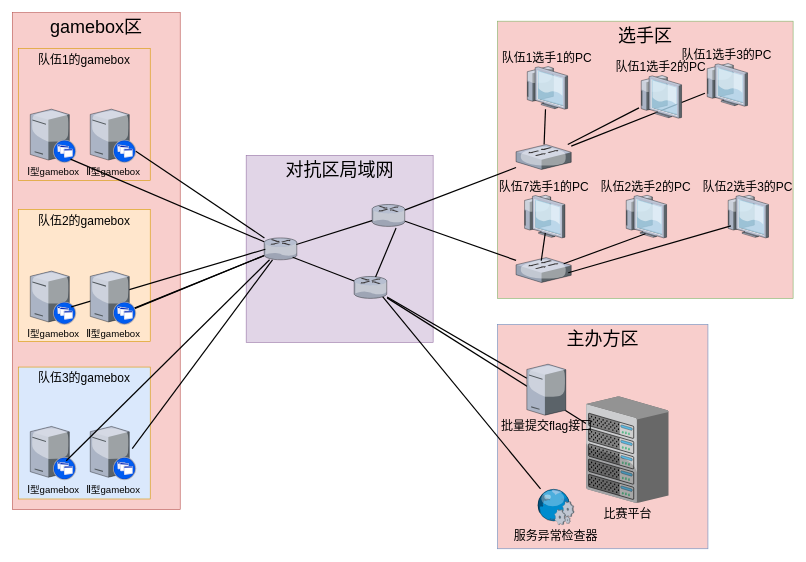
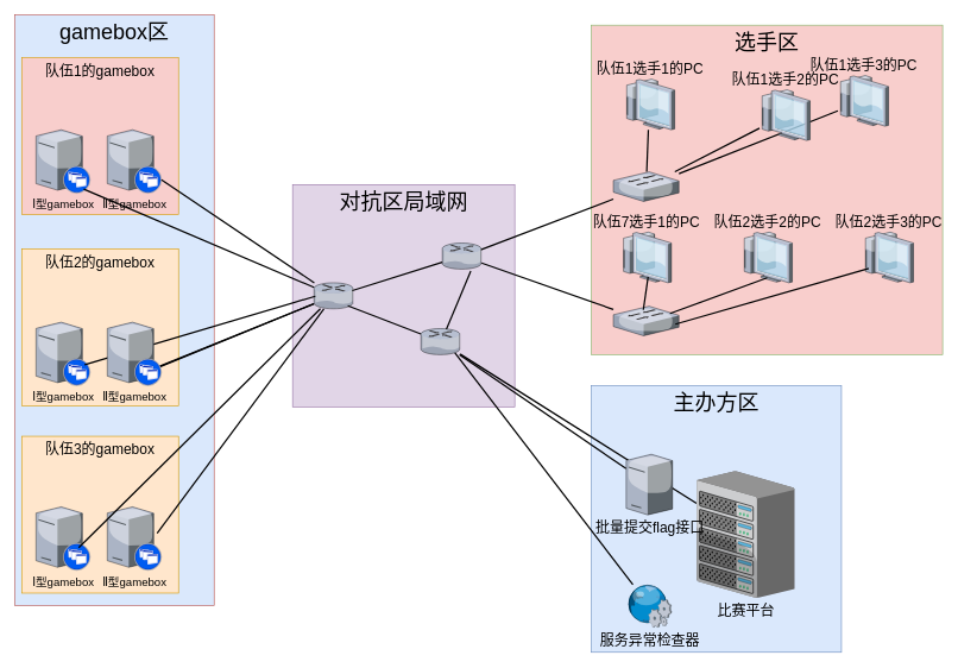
- <mxCell id="2" value="gamebox区" style="whiteSpace=wrap;html=1;fillColor=#f8cecc;fontSize=30;strokeColor=#b85450;verticalAlign=top;" parent="1" vertex="1"><mxGeometry x="20" y="20" width="280" height="828.75" as="geometry" /></mxCell>
+ <mxCell id="2" value="gamebox区" style="whiteSpace=wrap;html=1;fillColor=#dae8fc;fontSize=30;strokeColor=#b85450;verticalAlign=top;" parent="1" vertex="1"><mxGeometry x="20" y="20" width="280" height="828.75" as="geometry" /></mxCell>
- <mxCell id="8" value="主办方区" style="whiteSpace=wrap;html=1;fillColor=#f8cecc;fontSize=30;strokeColor=#6c8ebf;verticalAlign=top;" parent="1" vertex="1"><mxGeometry x="829" y="540" width="351" height="374" as="geometry" /></mxCell>
+ <mxCell id="8" value="主办方区" style="whiteSpace=wrap;html=1;fillColor=#dae8fc;fontSize=30;strokeColor=#6c8ebf;verticalAlign=top;" parent="1" vertex="1"><mxGeometry x="829" y="540" width="351" height="374" as="geometry" /></mxCell>
- <mxCell id="32" value="批量提交flag接口" style="verticalLabelPosition=bottom;sketch=0;aspect=fixed;html=1;verticalAlign=top;strokeColor=none;align=center;outlineConnect=0;shape=mxgraph.citrix.license_server;fontSize=20;" vertex="1" parent="1"><mxGeometry x="878" y="606.25" width="65" height="85" as="geometry" /></mxCell>
+ <mxCell id="32" value="批量提交flag接口" style="verticalLabelPosition=bottom;sketch=0;aspect=fixed;html=1;verticalAlign=top;strokeColor=none;align=center;outlineConnect=0;shape=mxgraph.citrix.license_server;fontSize=20;" vertex="1" parent="1"><mxGeometry x="878" y="636.25" width="65" height="85" as="geometry" /></mxCell>
- <mxCell id="5" value="队伍3的gamebox" style="whiteSpace=wrap;html=1;aspect=fixed;fillColor=#dae8fc;strokeColor=#d79b00;verticalAlign=top;fontSize=20;" vertex="1" parent="1"><mxGeometry x="30" y="611" width="220" height="220" as="geometry" /></mxCell>
+ <mxCell id="5" value="队伍3的gamebox" style="whiteSpace=wrap;html=1;aspect=fixed;fillColor=#ffe6cc;strokeColor=#d79b00;verticalAlign=top;fontSize=20;" vertex="1" parent="1"><mxGeometry x="30" y="611" width="220" height="220" as="geometry" /></mxCell>
- <mxCell id="31" value="服务异常检查器" style="verticalLabelPosition=bottom;aspect=fixed;html=1;verticalAlign=top;strokeColor=none;shape=mxgraph.citrix.web_service;fillColor=#66B2FF;gradientColor=#0066CC;fontSize=20;" parent="1" vertex="1"><mxGeometry x="894" y="814" width="63" height="60" as="geometry" /></mxCell>
+ <mxCell id="31" value="服务异常检查器" style="verticalLabelPosition=bottom;aspect=fixed;html=1;verticalAlign=top;strokeColor=none;shape=mxgraph.citrix.web_service;fillColor=#66B2FF;gradientColor=#0066CC;fontSize=20;" parent="1" vertex="1"><mxGeometry x="879" y="819" width="63" height="60" as="geometry" /></mxCell>
